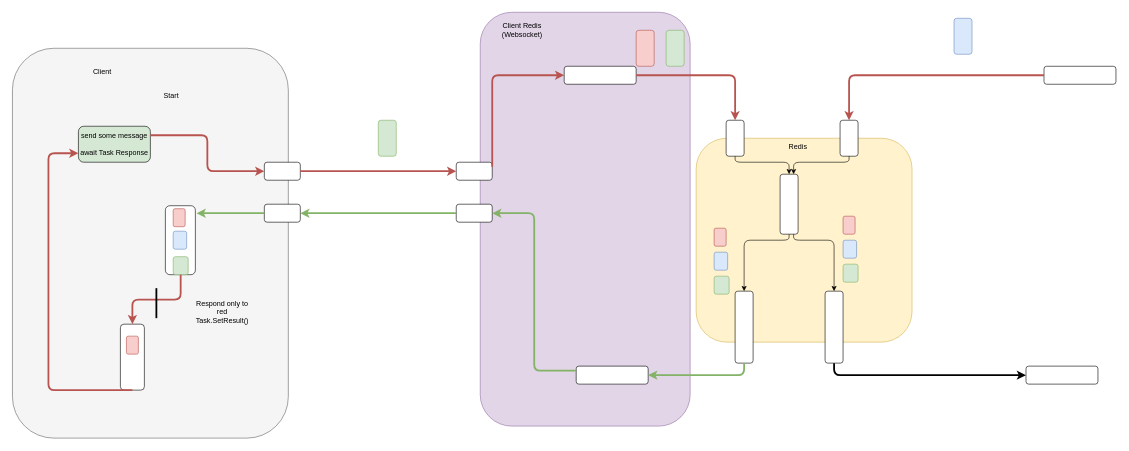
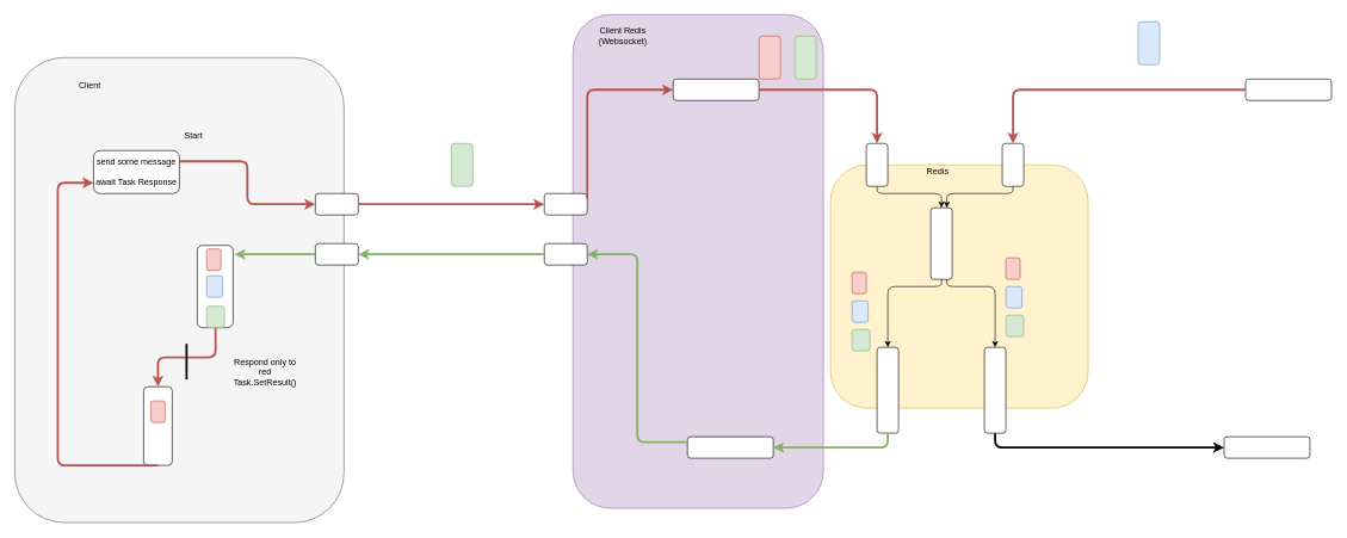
- <mxCell id="57" value="Client" style="text;html=1;strokeColor=none;fillColor=none;align=center;verticalAlign=middle;whiteSpace=wrap;rounded=0;" vertex="1" parent="1"><mxGeometry x="150" y="110" width="40" height="20" as="geometry" /></mxCell>
+ <mxCell id="57" value="Client" style="text;html=1;strokeColor=none;fillColor=none;align=center;verticalAlign=middle;whiteSpace=wrap;rounded=0;" vertex="1" parent="1"><mxGeometry x="105" y="110" width="40" height="20" as="geometry" /></mxCell>
- <mxCell id="55" value="Start" style="text;html=1;strokeColor=none;fillColor=none;align=center;verticalAlign=middle;whiteSpace=wrap;rounded=0;" vertex="1" parent="1"><mxGeometry x="265" y="150" width="40" height="20" as="geometry" /></mxCell>
+ <mxCell id="55" value="Start" style="text;html=1;strokeColor=none;fillColor=none;align=center;verticalAlign=middle;whiteSpace=wrap;rounded=0;" vertex="1" parent="1"><mxGeometry x="250" y="180" width="40" height="20" as="geometry" /></mxCell>
- <mxCell id="46" value="send some message&lt;br&gt;&lt;br&gt;await Task Response" style="rounded=1;whiteSpace=wrap;html=1;fillColor=#d5e8d4;" vertex="1" parent="1"><mxGeometry x="130" y="210" width="120" height="60" as="geometry" /></mxCell>
+ <mxCell id="46" value="send some message&lt;br&gt;&lt;br&gt;await Task Response" style="rounded=1;whiteSpace=wrap;html=1;" vertex="1" parent="1"><mxGeometry x="130" y="210" width="120" height="60" as="geometry" /></mxCell>
- <mxCell id="56" value="Redis" style="text;html=1;strokeColor=none;fillColor=none;align=center;verticalAlign=middle;whiteSpace=wrap;rounded=0;" vertex="1" parent="1"><mxGeometry x="1310" y="235" width="40" height="20" as="geometry" /></mxCell>
+ <mxCell id="56" value="Redis" style="text;html=1;strokeColor=none;fillColor=none;align=center;verticalAlign=middle;whiteSpace=wrap;rounded=0;" vertex="1" parent="1"><mxGeometry x="1290" y="230" width="40" height="20" as="geometry" /></mxCell>
